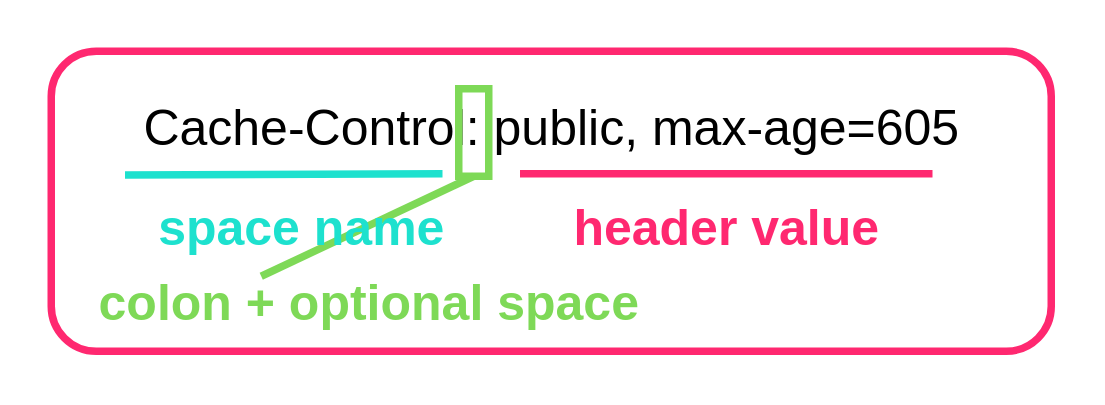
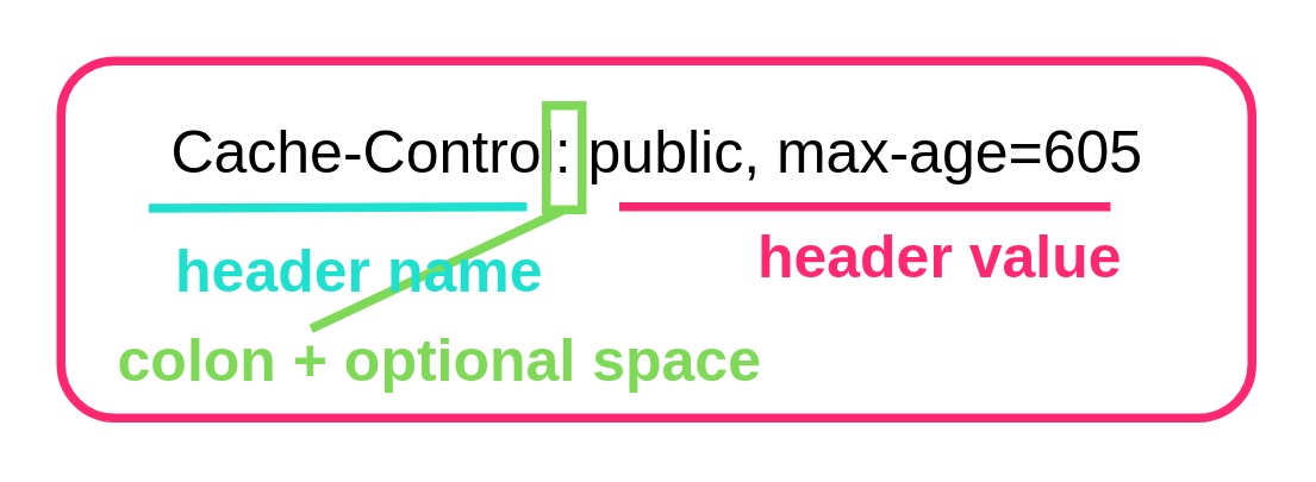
- <mxCell id="8" value="&lt;span style=&quot;font-size: 20px&quot;&gt;space name&lt;/span&gt;" style="text;html=1;align=center;verticalAlign=middle;resizable=0;points=[];autosize=1;fontColor=#1DE1CE;fontStyle=1" vertex="1" parent="1"><mxGeometry x="50" y="80" width="140" height="20" as="geometry" /></mxCell>
+ <mxCell id="8" value="&lt;span style=&quot;font-size: 20px&quot;&gt;header name&lt;/span&gt;" style="text;html=1;align=center;verticalAlign=middle;resizable=0;points=[];autosize=1;fontColor=#1DE1CE;fontStyle=1" vertex="1" parent="1"><mxGeometry x="50" y="80" width="140" height="20" as="geometry" /></mxCell>
- <mxCell id="9" value="&lt;span style=&quot;font-size: 20px&quot;&gt;header value&lt;/span&gt;" style="text;html=1;align=center;verticalAlign=middle;resizable=0;points=[];autosize=1;fontStyle=1;fontColor=#FF2870;" vertex="1" parent="1"><mxGeometry x="220" y="80" width="140" height="20" as="geometry" /></mxCell>
+ <mxCell id="9" value="&lt;span style=&quot;font-size: 20px&quot;&gt;header value&lt;/span&gt;" style="text;html=1;align=center;verticalAlign=middle;resizable=0;points=[];autosize=1;fontStyle=1;fontColor=#FF2870;" vertex="1" parent="1"><mxGeometry x="245" y="75" width="140" height="20" as="geometry" /></mxCell>
